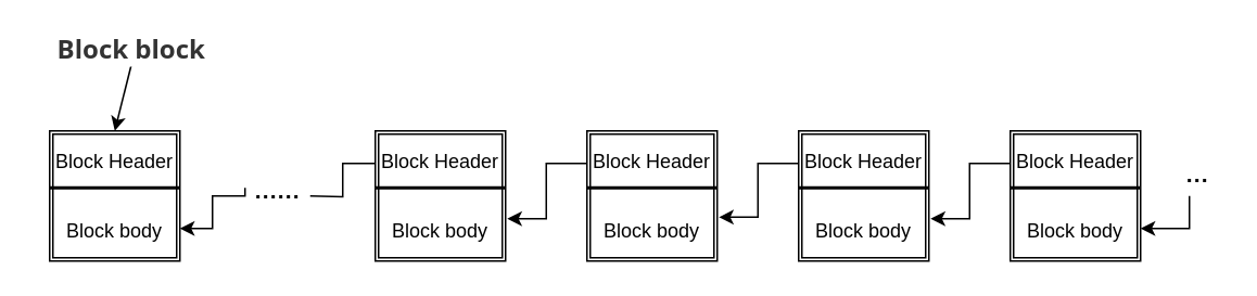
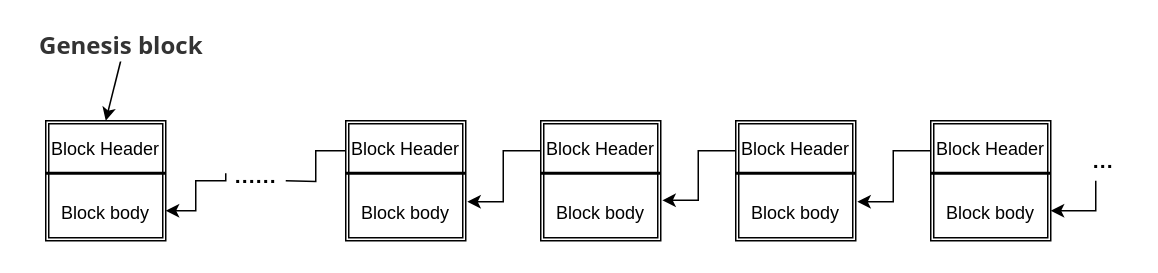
- <mxCell id="17" value="&lt;strong style=&quot;box-sizing: border-box ; color: rgb(51 , 51 , 51) ; font-family: &amp;#34;open sans&amp;#34; , &amp;#34;clear sans&amp;#34; , &amp;#34;helvetica neue&amp;#34; , &amp;#34;helvetica&amp;#34; , &amp;#34;arial&amp;#34; , &amp;#34;segoe ui emoji&amp;#34; , sans-serif ; font-size: 16px ; background-color: rgb(255 , 255 , 255)&quot;&gt;&lt;span class=&quot;md-plain&quot; style=&quot;box-sizing: border-box&quot;&gt;Block block&lt;/span&gt;&lt;/strong&gt;" style="text;html=1;align=center;verticalAlign=middle;resizable=0;points=[];autosize=1;strokeColor=none;fillColor=none;" vertex="1" parent="1"><mxGeometry x="20" y="20" width="120" height="20" as="geometry" /></mxCell>
+ <mxCell id="17" value="&lt;strong style=&quot;box-sizing: border-box ; color: rgb(51 , 51 , 51) ; font-family: &amp;#34;open sans&amp;#34; , &amp;#34;clear sans&amp;#34; , &amp;#34;helvetica neue&amp;#34; , &amp;#34;helvetica&amp;#34; , &amp;#34;arial&amp;#34; , &amp;#34;segoe ui emoji&amp;#34; , sans-serif ; font-size: 16px ; background-color: rgb(255 , 255 , 255)&quot;&gt;&lt;span class=&quot;md-plain&quot; style=&quot;box-sizing: border-box&quot;&gt;Genesis block&lt;/span&gt;&lt;/strong&gt;" style="text;html=1;align=center;verticalAlign=middle;resizable=0;points=[];autosize=1;strokeColor=none;fillColor=none;" vertex="1" parent="1"><mxGeometry x="20" y="20" width="120" height="20" as="geometry" /></mxCell>
